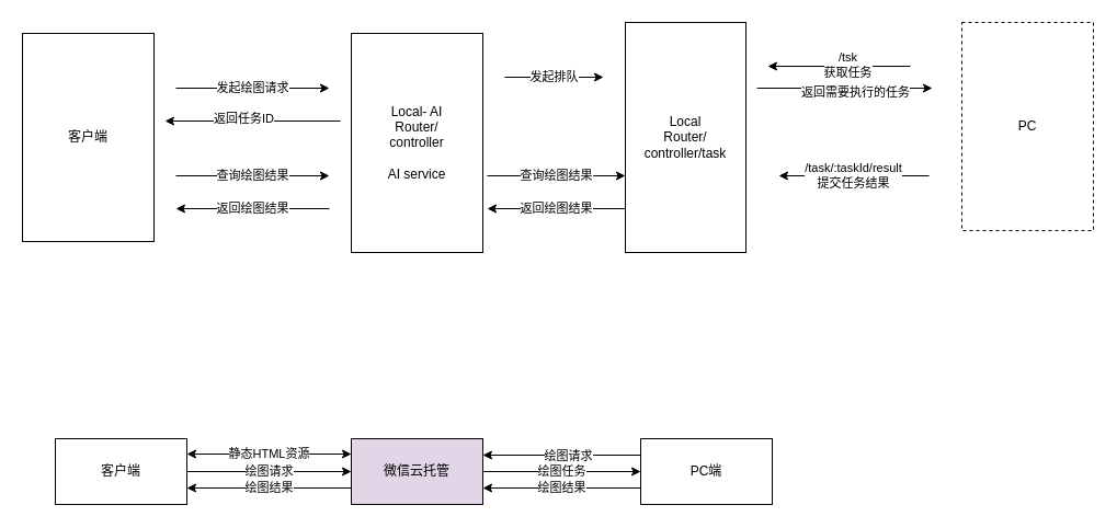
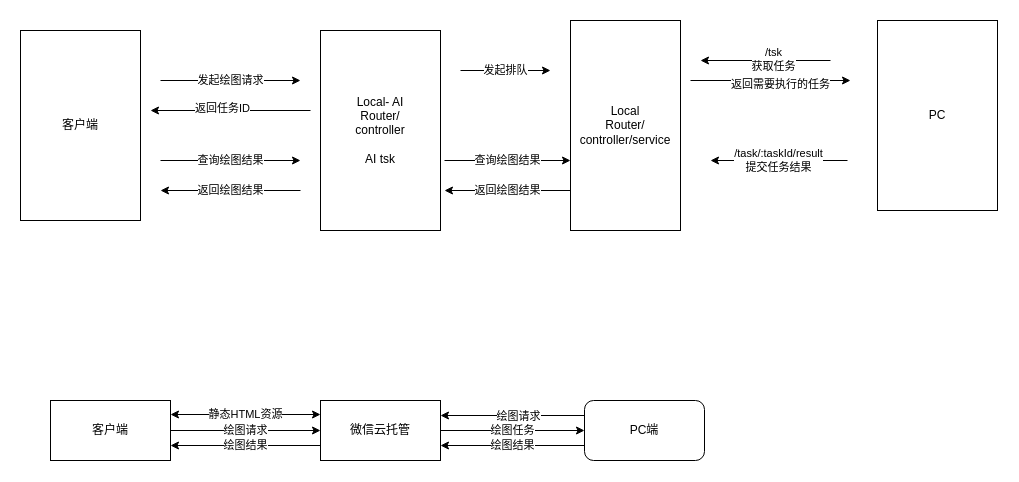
- <mxCell id="4" value="PC" style="rounded=0;whiteSpace=wrap;html=1;dashed=1;" parent="1" vertex="1"><mxGeometry x="877" y="20" width="120" height="190" as="geometry" /></mxCell>
+ <mxCell id="4" value="PC" style="rounded=0;whiteSpace=wrap;html=1;" parent="1" vertex="1"><mxGeometry x="877" y="20" width="120" height="190" as="geometry" /></mxCell>
- <mxCell id="7" value="Local&lt;br&gt;Router/&lt;br&gt;controller/task" style="rounded=0;whiteSpace=wrap;html=1;" parent="1" vertex="1"><mxGeometry x="570" y="20" width="110" height="210" as="geometry" /></mxCell>
+ <mxCell id="7" value="Local&lt;br&gt;Router/&lt;br&gt;controller/service" style="rounded=0;whiteSpace=wrap;html=1;" parent="1" vertex="1"><mxGeometry x="570" y="20" width="110" height="210" as="geometry" /></mxCell>
- <mxCell id="16" value="Local- AI&lt;br&gt;Router/&lt;br&gt;controller&lt;br&gt;&lt;br&gt;AI service&lt;br&gt;" style="rounded=0;whiteSpace=wrap;html=1;" parent="1" vertex="1"><mxGeometry x="320" y="30" width="120" height="200" as="geometry" /></mxCell>
+ <mxCell id="16" value="Local- AI&lt;br&gt;Router/&lt;br&gt;controller&lt;br&gt;&lt;br&gt;AI tsk&lt;br&gt;" style="rounded=0;whiteSpace=wrap;html=1;" parent="1" vertex="1"><mxGeometry x="320" y="30" width="120" height="200" as="geometry" /></mxCell>
- <mxCell id="24" value="微信云托管" style="rounded=0;whiteSpace=wrap;html=1;fillColor=#e1d5e7;" vertex="1" parent="1"><mxGeometry x="320" y="400" width="120" height="60" as="geometry" /></mxCell>
+ <mxCell id="24" value="微信云托管" style="rounded=0;whiteSpace=wrap;html=1;" vertex="1" parent="1"><mxGeometry x="320" y="400" width="120" height="60" as="geometry" /></mxCell>
- <mxCell id="28" value="PC端" style="rounded=0;whiteSpace=wrap;html=1;" vertex="1" parent="1"><mxGeometry x="584" y="400" width="120" height="60" as="geometry" /></mxCell>
+ <mxCell id="28" value="PC端" style="whiteSpace=wrap;html=1;rounded=1;" vertex="1" parent="1"><mxGeometry x="584" y="400" width="120" height="60" as="geometry" /></mxCell>
